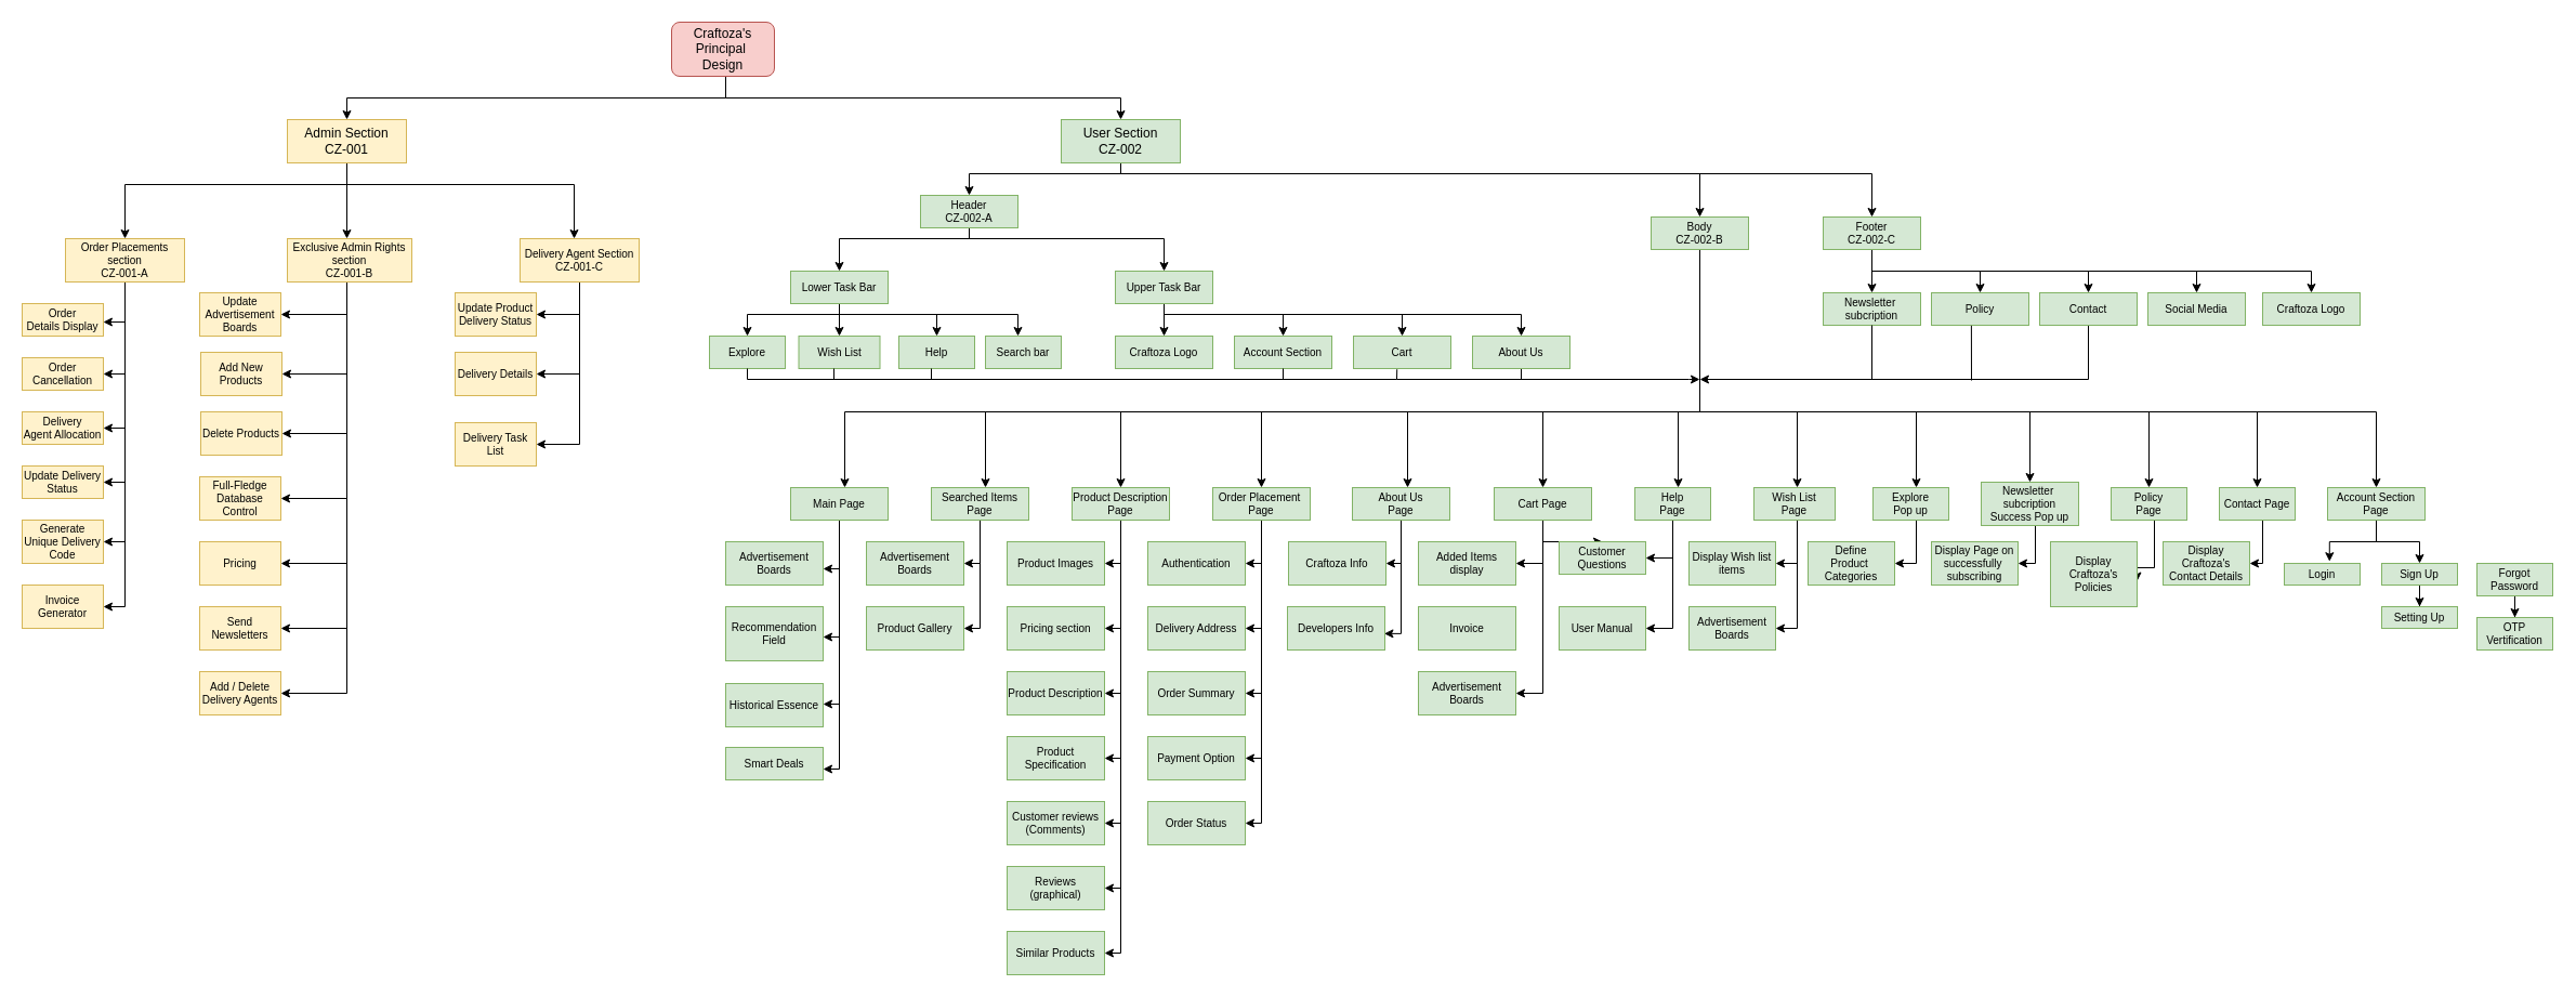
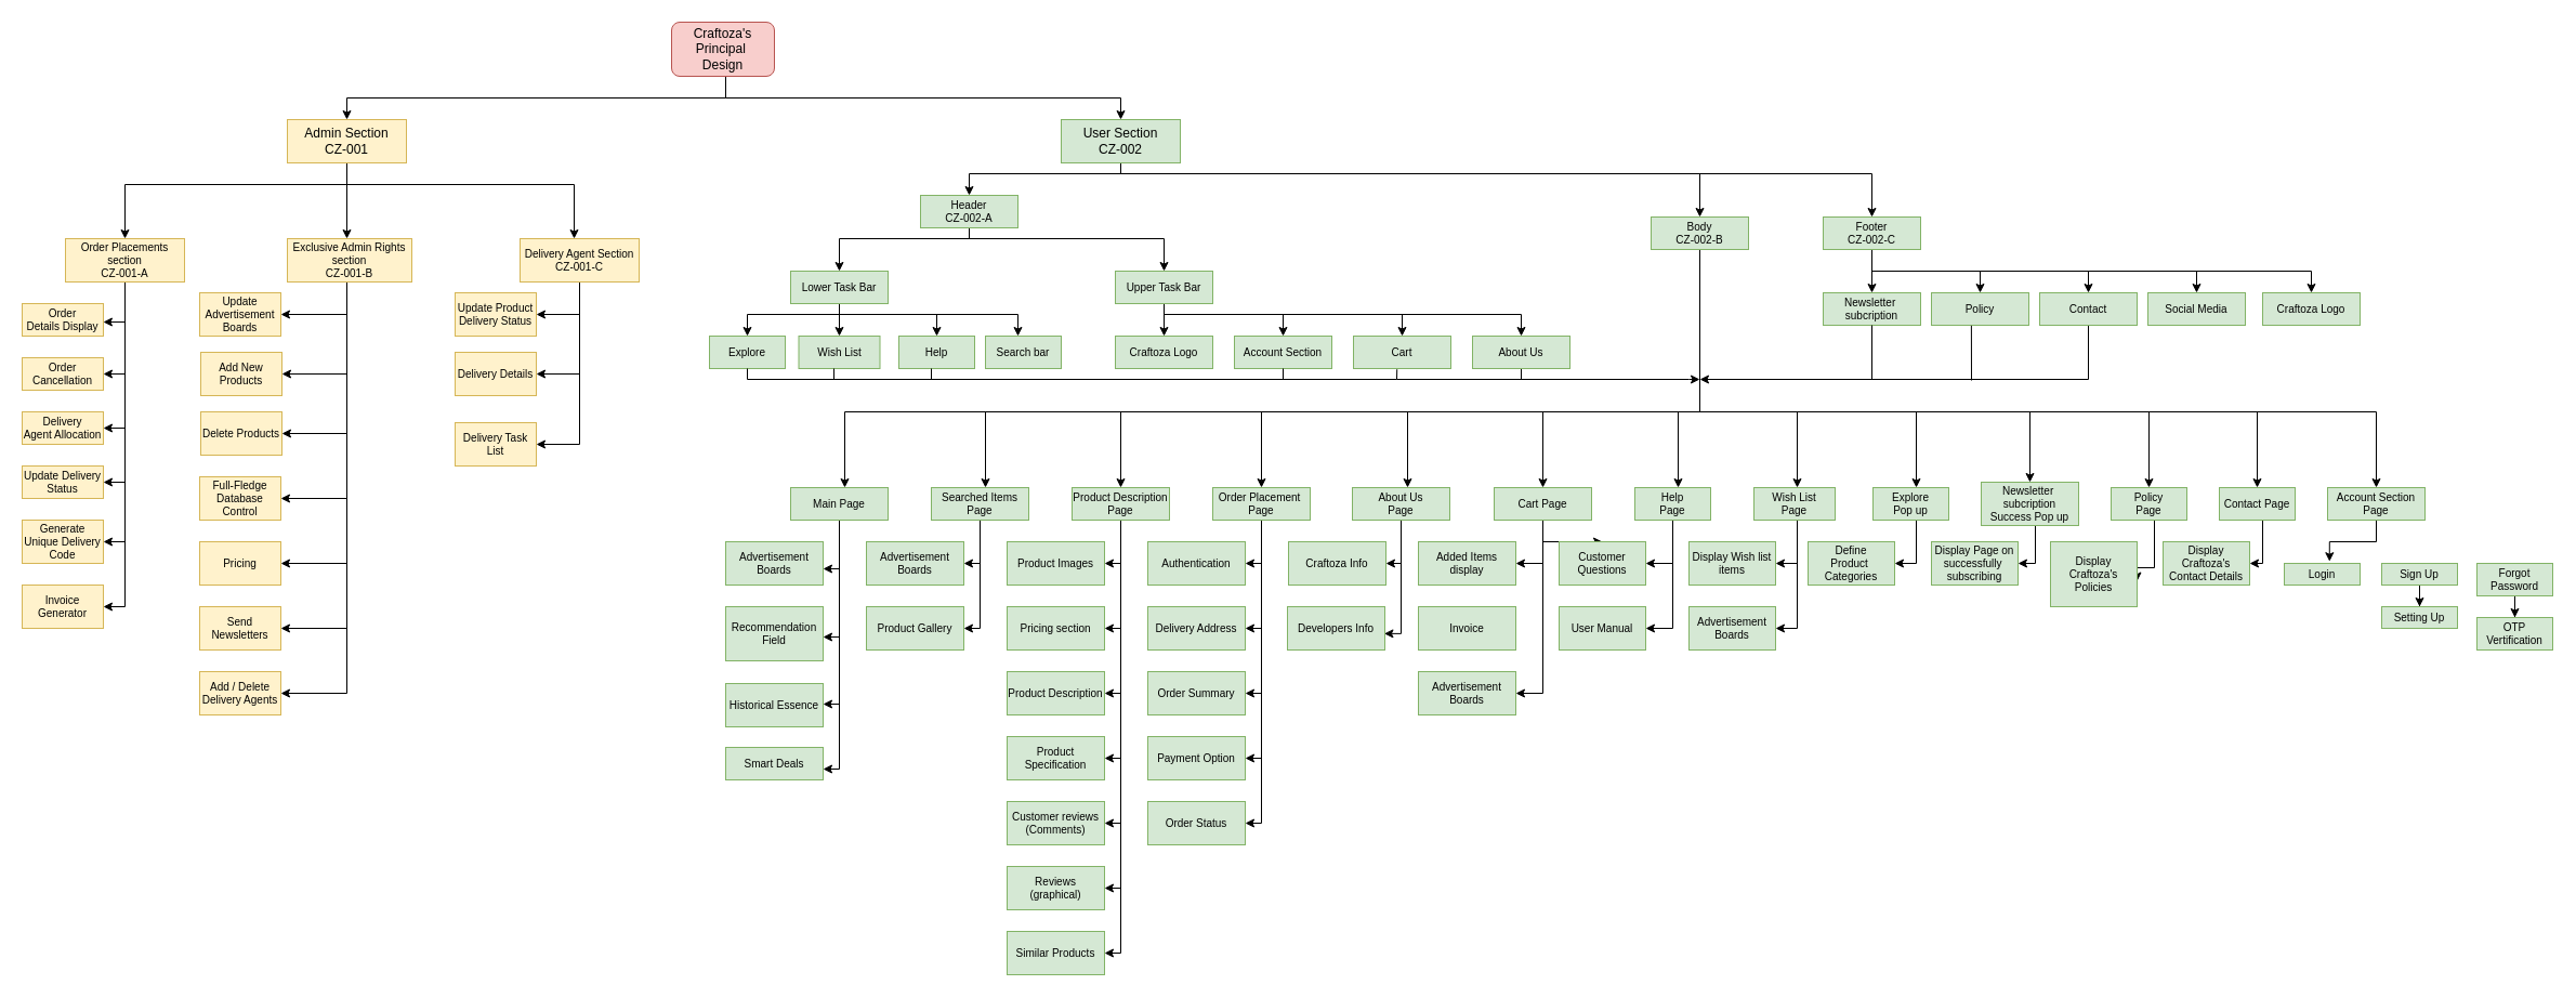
- <mxCell id="164" style="edgeStyle=orthogonalEdgeStyle;rounded=0;orthogonalLoop=1;jettySize=auto;html=1;fontSize=9;" parent="1" source="165" target="168" edge="1"><mxGeometry relative="1" as="geometry" /></mxCell>
- <mxCell id="145" value="Customer Questions" style="rounded=0;whiteSpace=wrap;html=1;fontSize=10;fillColor=#d5e8d4;strokeColor=#82b366;" parent="1" vertex="1"><mxGeometry x="1440" y="500" width="80" height="30" as="geometry" /></mxCell>
+ <mxCell id="145" value="Customer Questions" style="rounded=0;whiteSpace=wrap;html=1;fontSize=10;fillColor=#d5e8d4;strokeColor=#82b366;" parent="1" vertex="1"><mxGeometry x="1440" y="500" width="80" height="40" as="geometry" /></mxCell>
